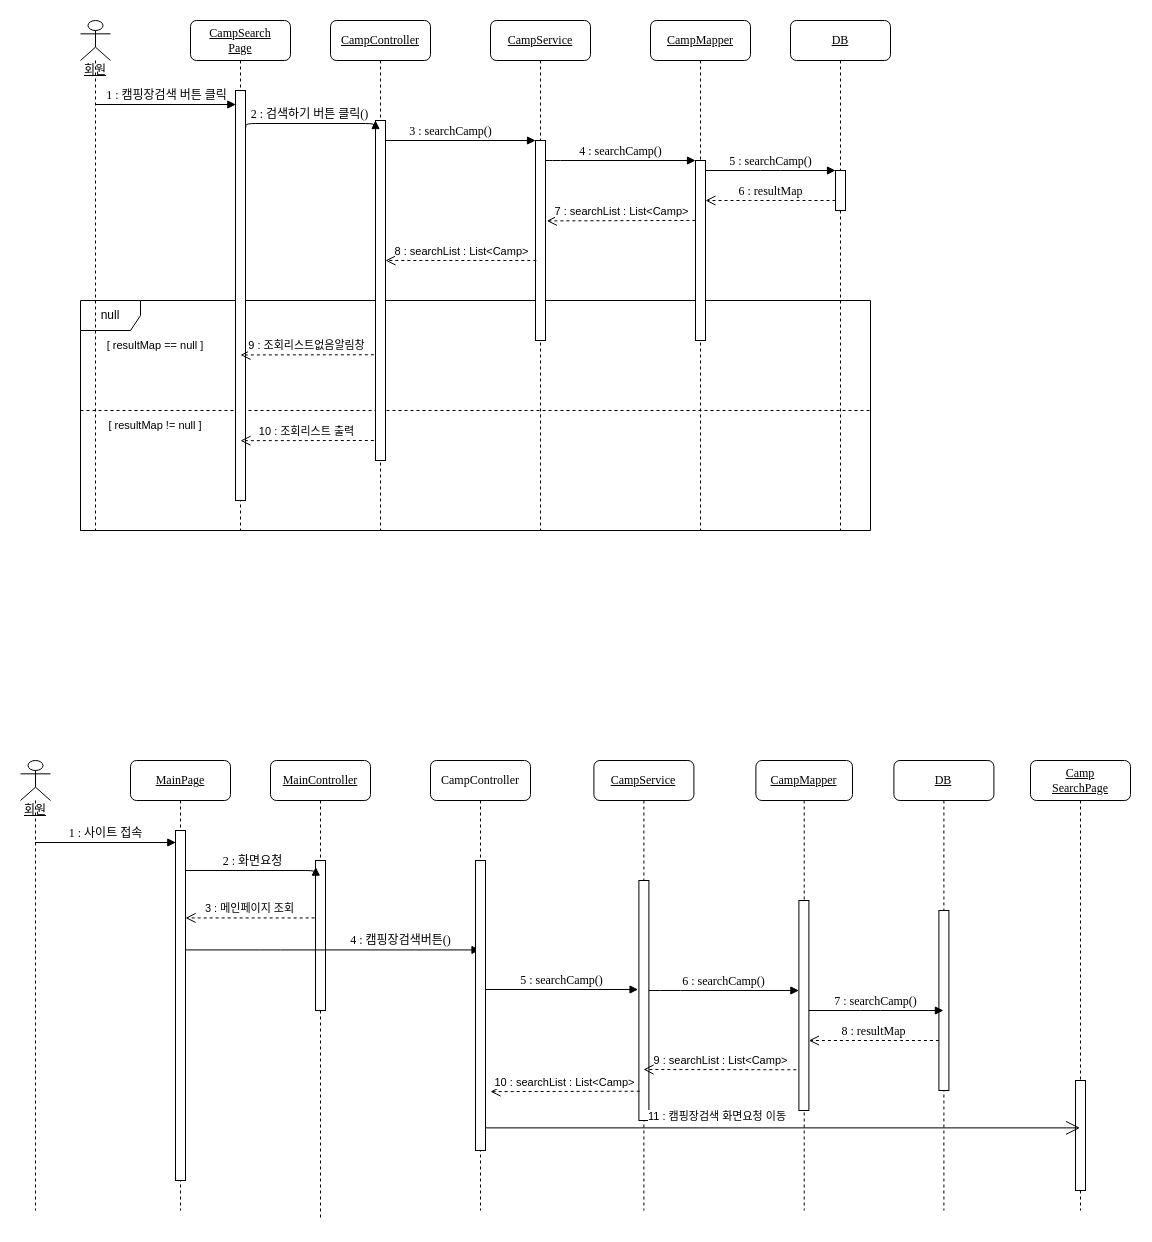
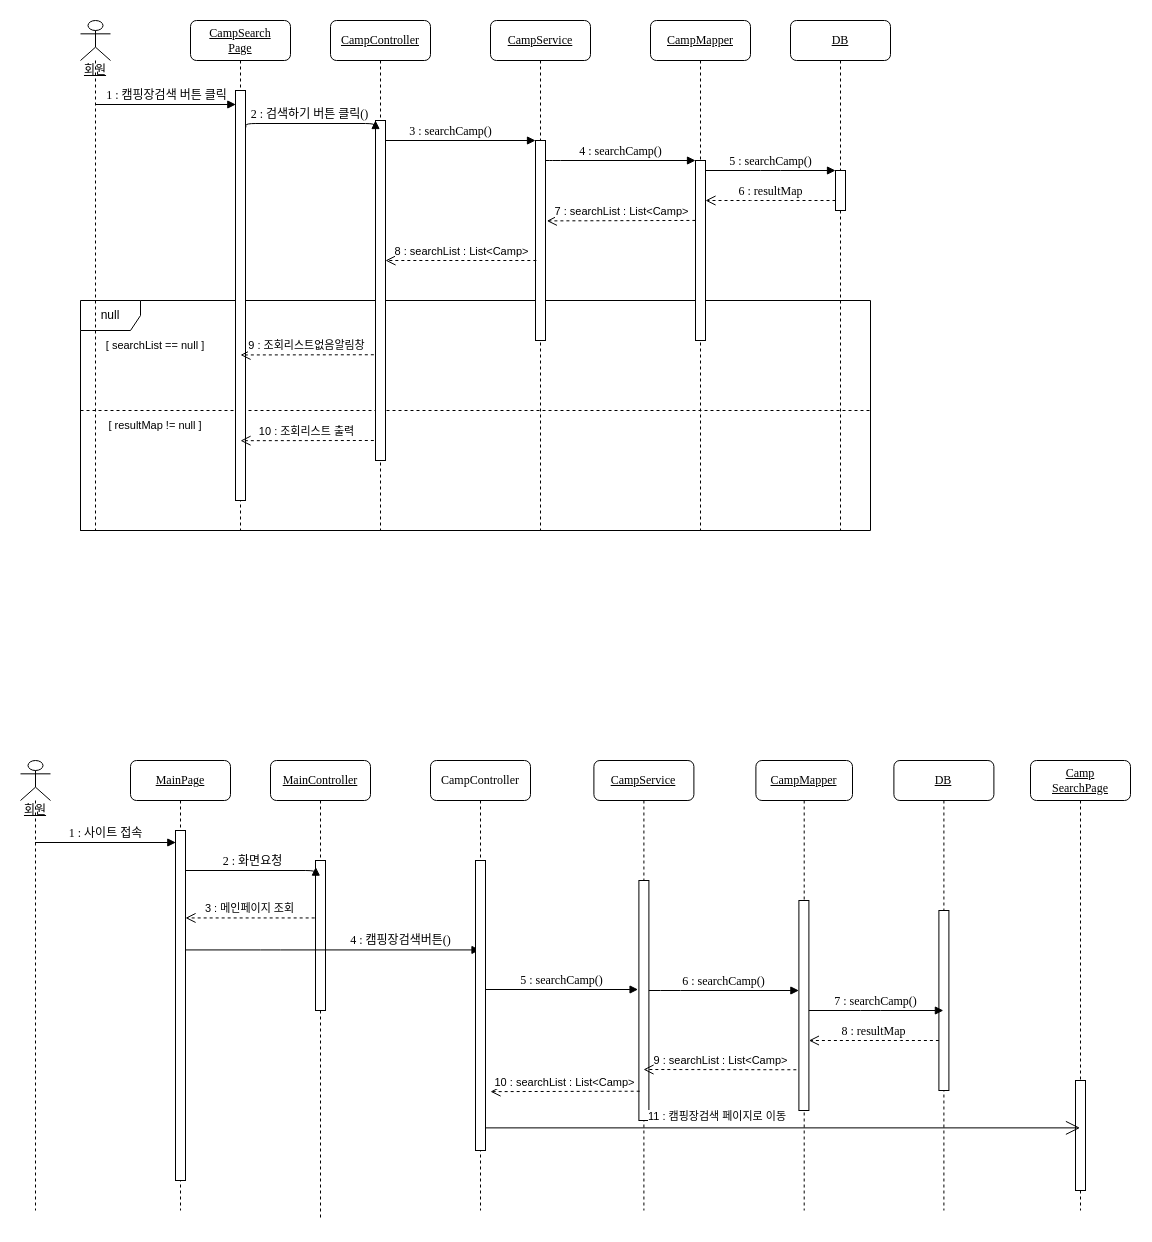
- <mxCell id="22" value="&lt;span style=&quot;color: rgb(0 , 0 , 0) ; font-family: &amp;#34;helvetica&amp;#34; ; font-size: 11px ; font-style: normal ; font-weight: 400 ; letter-spacing: normal ; text-align: center ; text-indent: 0px ; text-transform: none ; word-spacing: 0px ; background-color: rgb(255 , 255 , 255) ; display: inline ; float: none&quot;&gt;[ resultMap == null ]&lt;/span&gt;" style="text;html=1;strokeColor=none;fillColor=none;align=center;verticalAlign=middle;whiteSpace=wrap;rounded=0;dashed=1;" vertex="1" parent="1"><mxGeometry x="80" y="340" width="150" height="10" as="geometry" /></mxCell>
+ <mxCell id="22" value="&lt;span style=&quot;color: rgb(0 , 0 , 0) ; font-family: &amp;#34;helvetica&amp;#34; ; font-size: 11px ; font-style: normal ; font-weight: 400 ; letter-spacing: normal ; text-align: center ; text-indent: 0px ; text-transform: none ; word-spacing: 0px ; background-color: rgb(255 , 255 , 255) ; display: inline ; float: none&quot;&gt;[ searchList == null ]&lt;/span&gt;" style="text;html=1;strokeColor=none;fillColor=none;align=center;verticalAlign=middle;whiteSpace=wrap;rounded=0;dashed=1;" vertex="1" parent="1"><mxGeometry x="80" y="340" width="150" height="10" as="geometry" /></mxCell>
- <mxCell id="51" value="&lt;span style=&quot;color: rgb(0 , 0 , 0) ; font-family: &amp;#34;helvetica&amp;#34; ; font-size: 11px ; font-style: normal ; font-weight: 400 ; letter-spacing: normal ; text-align: center ; text-indent: 0px ; text-transform: none ; word-spacing: 0px ; background-color: rgb(255 , 255 , 255) ; display: inline ; float: none&quot;&gt;11 : 캠핑장검색 화면요청 이동&lt;/span&gt;" style="text;whiteSpace=wrap;html=1;" vertex="1" parent="1"><mxGeometry x="646" y="1102" width="170" height="30" as="geometry" /></mxCell>
+ <mxCell id="51" value="&lt;span style=&quot;color: rgb(0 , 0 , 0) ; font-family: &amp;#34;helvetica&amp;#34; ; font-size: 11px ; font-style: normal ; font-weight: 400 ; letter-spacing: normal ; text-align: center ; text-indent: 0px ; text-transform: none ; word-spacing: 0px ; background-color: rgb(255 , 255 , 255) ; display: inline ; float: none&quot;&gt;11 : 캠핑장검색 페이지로 이동&lt;/span&gt;" style="text;whiteSpace=wrap;html=1;" vertex="1" parent="1"><mxGeometry x="646" y="1102" width="170" height="30" as="geometry" /></mxCell>
